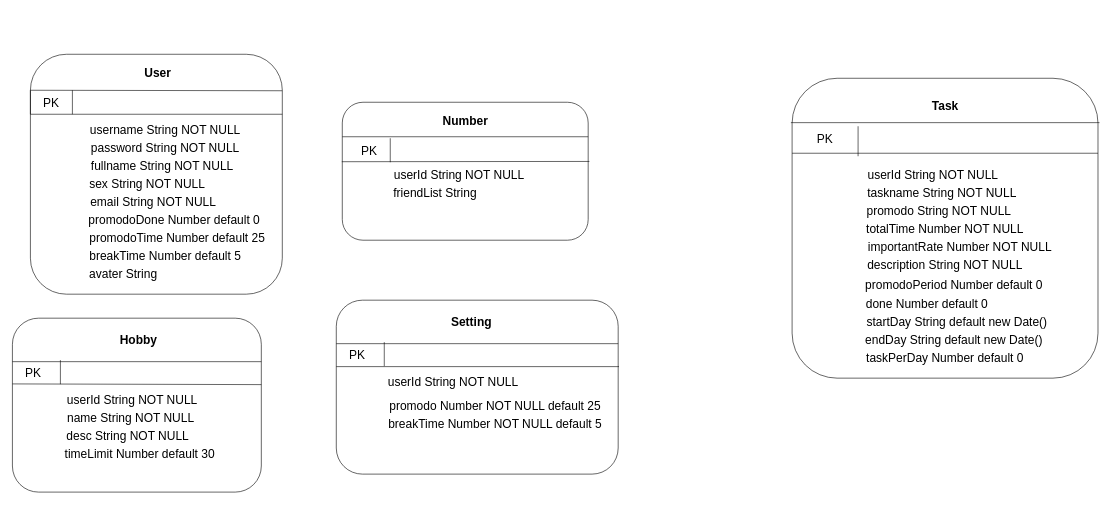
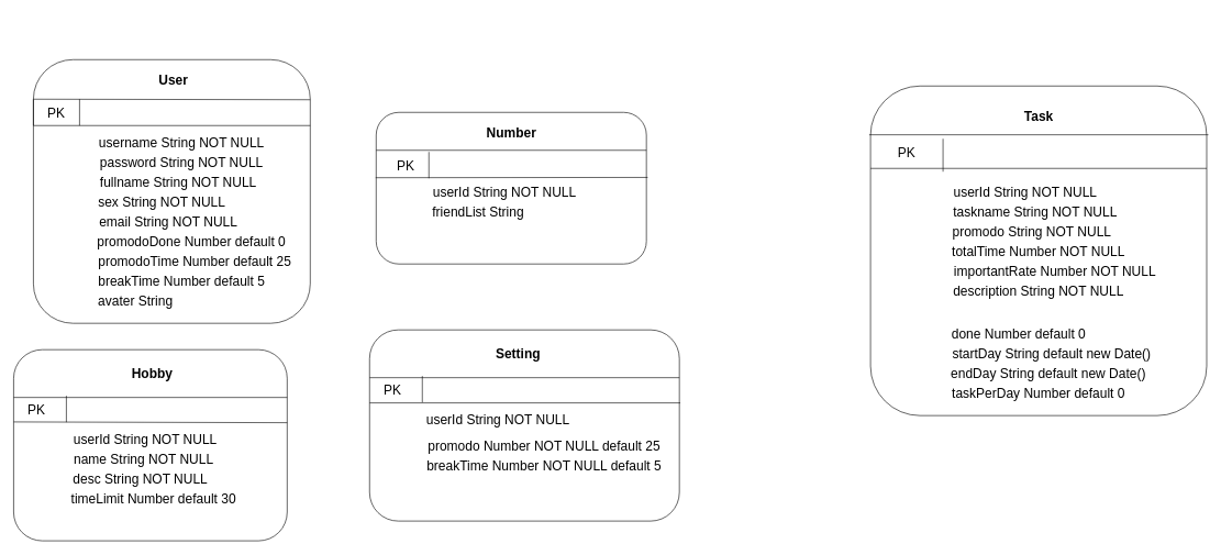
- <mxCell id="57" value="promodoPeriod Number default 0" style="text;html=1;strokeColor=none;fillColor=none;align=center;verticalAlign=middle;whiteSpace=wrap;rounded=0;shadow=0;sketch=0;fontSize=20;" vertex="1" parent="1"><mxGeometry x="1440" y="389" width="300" height="30" as="geometry" /></mxCell>
